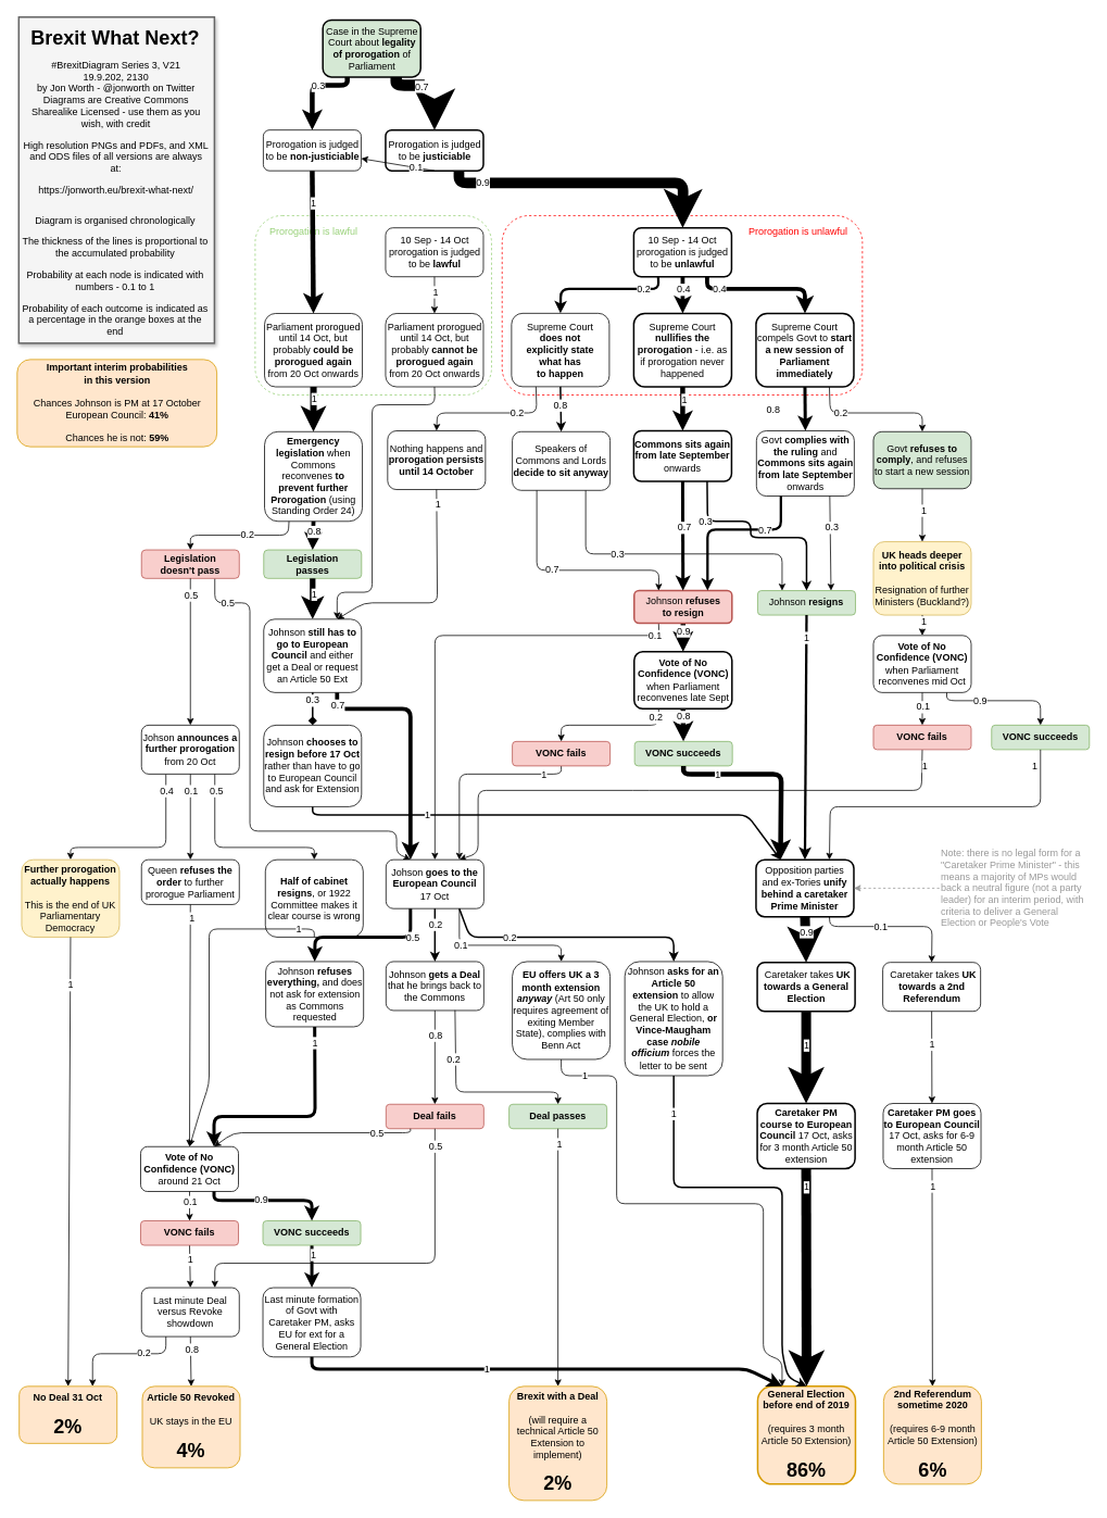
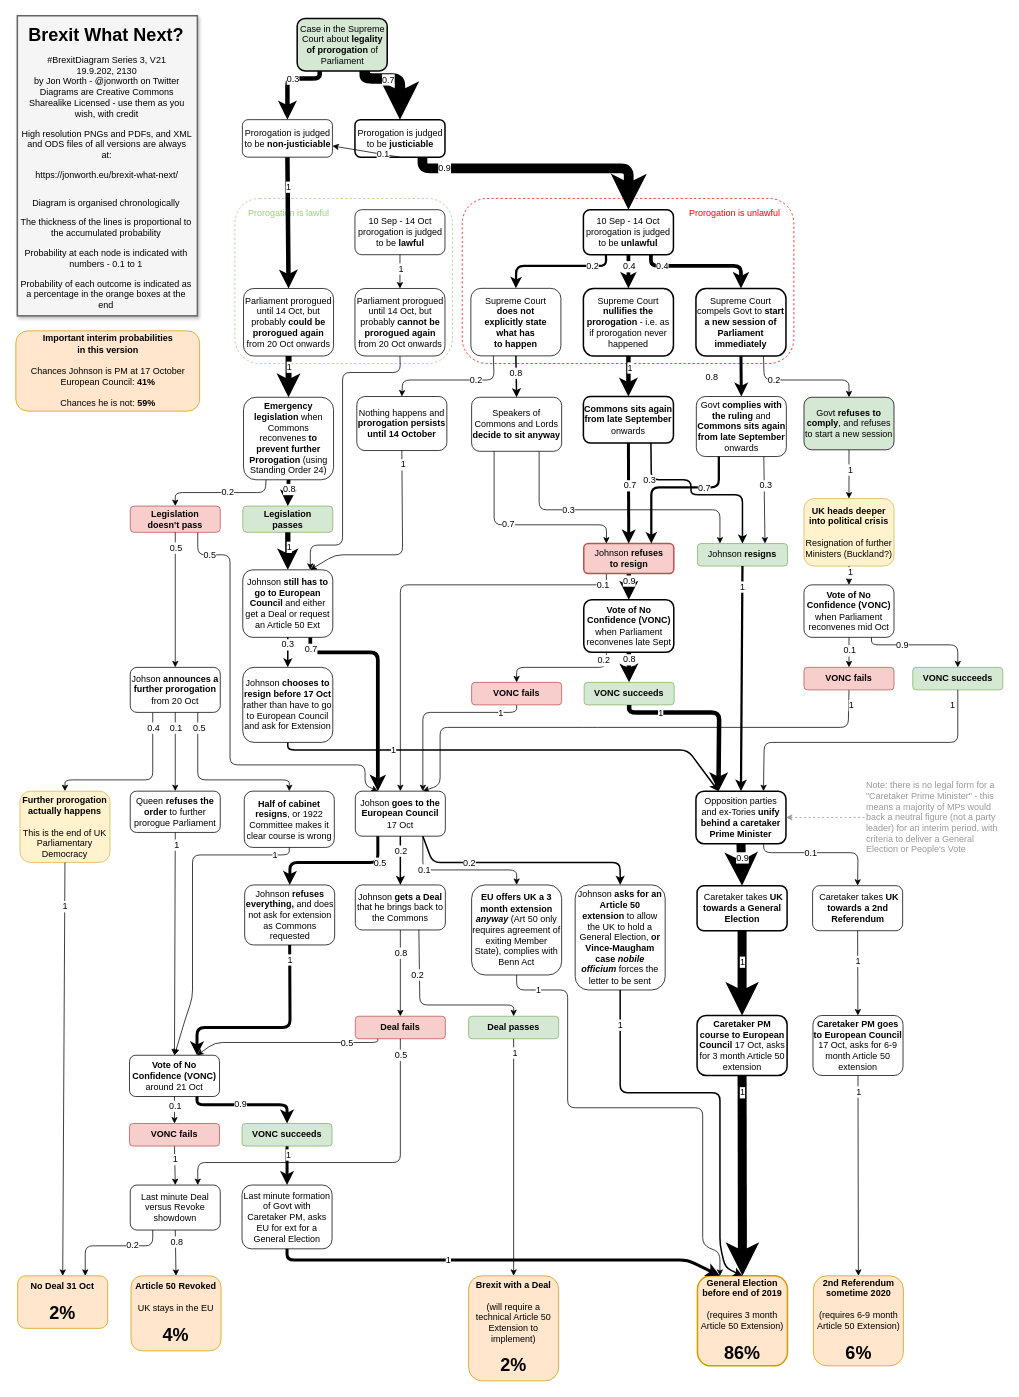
- <mxCell id="24" value="" style="endArrow=classic;html=1;entryX=0.5;entryY=0;entryDx=0;entryDy=0;fontSize=12;strokeWidth=14;exitX=0.75;exitY=1;exitDx=0;exitDy=0;dashed=1;" parent="1" source="15" target="17" edge="1"><mxGeometry width="50" height="50" relative="1" as="geometry"><mxPoint x="485.5" y="134" as="sourcePoint" /><mxPoint x="392.5" y="169" as="targetPoint" /><Array as="points"><mxPoint x="485.5" y="104" /><mxPoint x="532.5" y="104" /></Array></mxGeometry></mxCell>
+ <mxCell id="24" value="" style="endArrow=classic;html=1;entryX=0.5;entryY=0;entryDx=0;entryDy=0;fontSize=12;strokeWidth=14;exitX=0.75;exitY=1;exitDx=0;exitDy=0;" parent="1" source="15" target="17" edge="1"><mxGeometry width="50" height="50" relative="1" as="geometry"><mxPoint x="485.5" y="134" as="sourcePoint" /><mxPoint x="392.5" y="169" as="targetPoint" /><Array as="points"><mxPoint x="485.5" y="104" /><mxPoint x="532.5" y="104" /></Array></mxGeometry></mxCell>
- <mxCell id="100" value="0.3" style="endArrow=diamond;html=1;fontColor=#000000;fontSize=12;strokeWidth=2;exitX=0.5;exitY=1;exitDx=0;exitDy=0;entryX=0.5;entryY=0;entryDx=0;entryDy=0;" parent="1" source="98" target="99" edge="1"><mxGeometry x="-0.5" width="50" height="50" relative="1" as="geometry"><mxPoint x="386" y="869" as="sourcePoint" /><mxPoint x="366" y="879" as="targetPoint" /><Array as="points" /><mxPoint as="offset" /></mxGeometry></mxCell>
+ <mxCell id="100" value="0.3" style="endArrow=classic;html=1;fontColor=#000000;fontSize=12;strokeWidth=2;exitX=0.5;exitY=1;exitDx=0;exitDy=0;entryX=0.5;entryY=0;entryDx=0;entryDy=0;" parent="1" source="98" target="99" edge="1"><mxGeometry x="-0.5" width="50" height="50" relative="1" as="geometry"><mxPoint x="386" y="869" as="sourcePoint" /><mxPoint x="366" y="879" as="targetPoint" /><Array as="points" /><mxPoint as="offset" /></mxGeometry></mxCell>
- <mxCell id="177" value="&lt;b&gt;Half of cabinet resigns&lt;/b&gt;, or 1922 Committee makes it clear course is wrong" style="rounded=1;whiteSpace=wrap;html=1;fontSize=12;" parent="1" vertex="1"><mxGeometry x="325" y="1054" width="120" height="95" as="geometry" /></mxCell>
+ <mxCell id="177" value="&lt;b&gt;Half of cabinet resigns&lt;/b&gt;, or 1922 Committee makes it clear course is wrong" style="rounded=1;whiteSpace=wrap;html=1;fontSize=12;" parent="1" vertex="1"><mxGeometry x="325" y="1054" width="120" height="75" as="geometry" /></mxCell>
